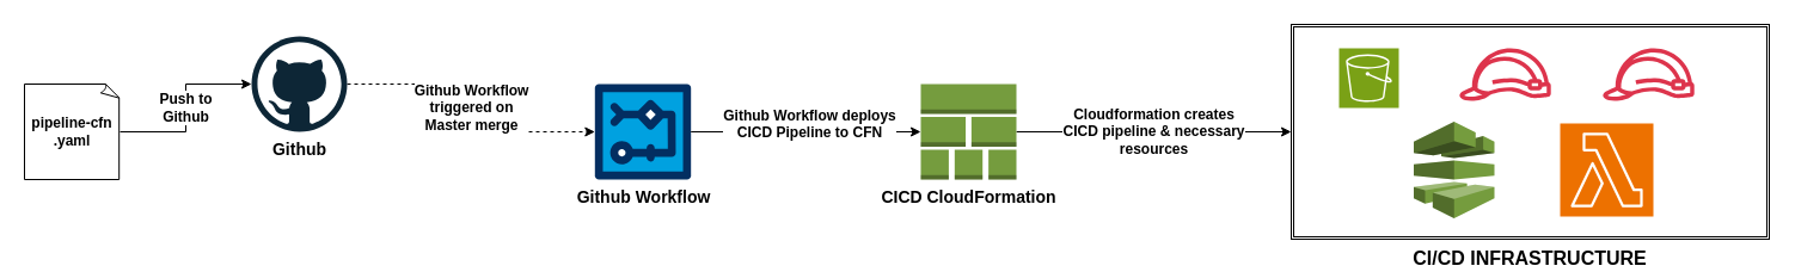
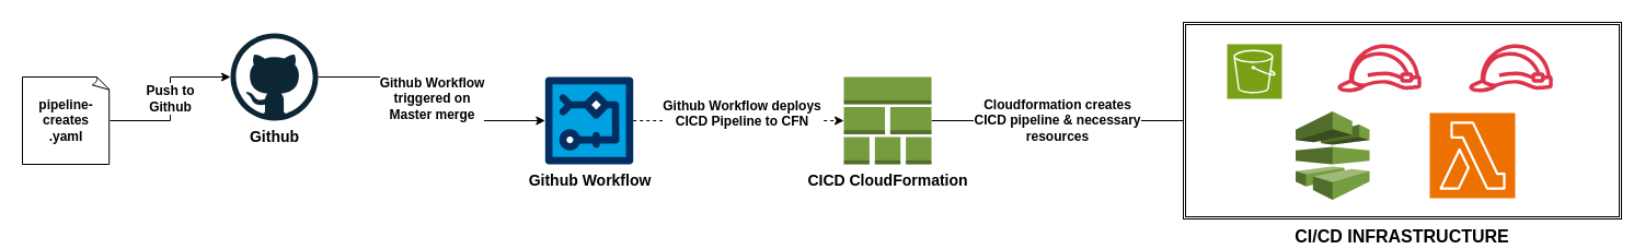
- <mxCell id="6" value="&lt;font style=&quot;font-size: 12px;&quot;&gt;&lt;b&gt;Github Workflow&lt;br&gt;triggered on&lt;br&gt;Master merge&lt;/b&gt;&lt;/font&gt;" style="edgeStyle=orthogonalEdgeStyle;rounded=0;orthogonalLoop=1;jettySize=auto;html=1;dashed=1;" edge="1" parent="1" source="7" target="14"><mxGeometry relative="1" as="geometry" /></mxCell>
+ <mxCell id="6" value="&lt;font style=&quot;font-size: 12px;&quot;&gt;&lt;b&gt;Github Workflow&lt;br&gt;triggered on&lt;br&gt;Master merge&lt;/b&gt;&lt;/font&gt;" style="edgeStyle=orthogonalEdgeStyle;rounded=0;orthogonalLoop=1;jettySize=auto;html=1;" edge="1" parent="1" source="7" target="14"><mxGeometry relative="1" as="geometry" /></mxCell>
- <mxCell id="3" value="&lt;b&gt;pipeline-cfn&lt;/b&gt;&lt;div&gt;&lt;b&gt;.yaml&lt;/b&gt;&lt;/div&gt;" style="whiteSpace=wrap;html=1;shape=mxgraph.basic.document" vertex="1" parent="1"><mxGeometry x="20" y="70" width="80" height="80" as="geometry" /></mxCell>
+ <mxCell id="3" value="&lt;b&gt;pipeline-creates&lt;/b&gt;&lt;div&gt;&lt;b&gt;.yaml&lt;/b&gt;&lt;/div&gt;" style="whiteSpace=wrap;html=1;shape=mxgraph.basic.document" vertex="1" parent="1"><mxGeometry x="20" y="70" width="80" height="80" as="geometry" /></mxCell>
- <mxCell id="15" value="&#10;&lt;b style=&quot;forced-color-adjust: none; color: rgb(0, 0, 0); font-family: Helvetica; font-size: 12px; font-style: normal; font-variant-ligatures: normal; font-variant-caps: normal; letter-spacing: normal; orphans: 2; text-align: center; text-indent: 0px; text-transform: none; widows: 2; word-spacing: 0px; -webkit-text-stroke-width: 0px; white-space: nowrap; background-color: rgb(255, 255, 255); text-decoration-thickness: initial; text-decoration-style: initial; text-decoration-color: initial;&quot;&gt;Github Workflow deploys&lt;br style=&quot;forced-color-adjust: none;&quot;&gt;CICD Pipeline to CFN&lt;/b&gt;&#10;&#10;" style="edgeStyle=orthogonalEdgeStyle;rounded=0;orthogonalLoop=1;jettySize=auto;html=1;entryX=0;entryY=0.5;entryDx=0;entryDy=0;entryPerimeter=0;" edge="1" parent="1" source="14" target="5"><mxGeometry x="0.03" relative="1" as="geometry"><mxPoint as="offset" /></mxGeometry></mxCell>
+ <mxCell id="15" value="&#10;&lt;b style=&quot;forced-color-adjust: none; color: rgb(0, 0, 0); font-family: Helvetica; font-size: 12px; font-style: normal; font-variant-ligatures: normal; font-variant-caps: normal; letter-spacing: normal; orphans: 2; text-align: center; text-indent: 0px; text-transform: none; widows: 2; word-spacing: 0px; -webkit-text-stroke-width: 0px; white-space: nowrap; background-color: rgb(255, 255, 255); text-decoration-thickness: initial; text-decoration-style: initial; text-decoration-color: initial;&quot;&gt;Github Workflow deploys&lt;br style=&quot;forced-color-adjust: none;&quot;&gt;CICD Pipeline to CFN&lt;/b&gt;&#10;&#10;" style="edgeStyle=orthogonalEdgeStyle;rounded=0;orthogonalLoop=1;jettySize=auto;html=1;entryX=0;entryY=0.5;entryDx=0;entryDy=0;entryPerimeter=0;dashed=1;" edge="1" parent="1" source="14" target="5"><mxGeometry x="0.03" relative="1" as="geometry"><mxPoint as="offset" /></mxGeometry></mxCell>
- <mxCell id="4" value="&lt;font style=&quot;font-size: 12px;&quot;&gt;&lt;b&gt;Cloudformation creates&lt;br&gt;CICD pipeline &amp;amp; necessary&lt;br&gt;resources&lt;/b&gt;&lt;/font&gt;" style="edgeStyle=orthogonalEdgeStyle;rounded=0;orthogonalLoop=1;jettySize=auto;html=1;entryX=0;entryY=0.5;entryDx=0;entryDy=0;" edge="1" parent="1" source="5" target="8"><mxGeometry relative="1" as="geometry" /></mxCell>
+ <mxCell id="4" value="&lt;font style=&quot;font-size: 12px;&quot;&gt;&lt;b&gt;Cloudformation creates&lt;br&gt;CICD pipeline &amp;amp; necessary&lt;br&gt;resources&lt;/b&gt;&lt;/font&gt;" style="edgeStyle=orthogonalEdgeStyle;rounded=0;orthogonalLoop=1;jettySize=auto;html=1;entryX=0;entryY=0.5;entryDx=0;entryDy=0;endArrow=none;" edge="1" parent="1" source="5" target="8"><mxGeometry relative="1" as="geometry" /></mxCell>
